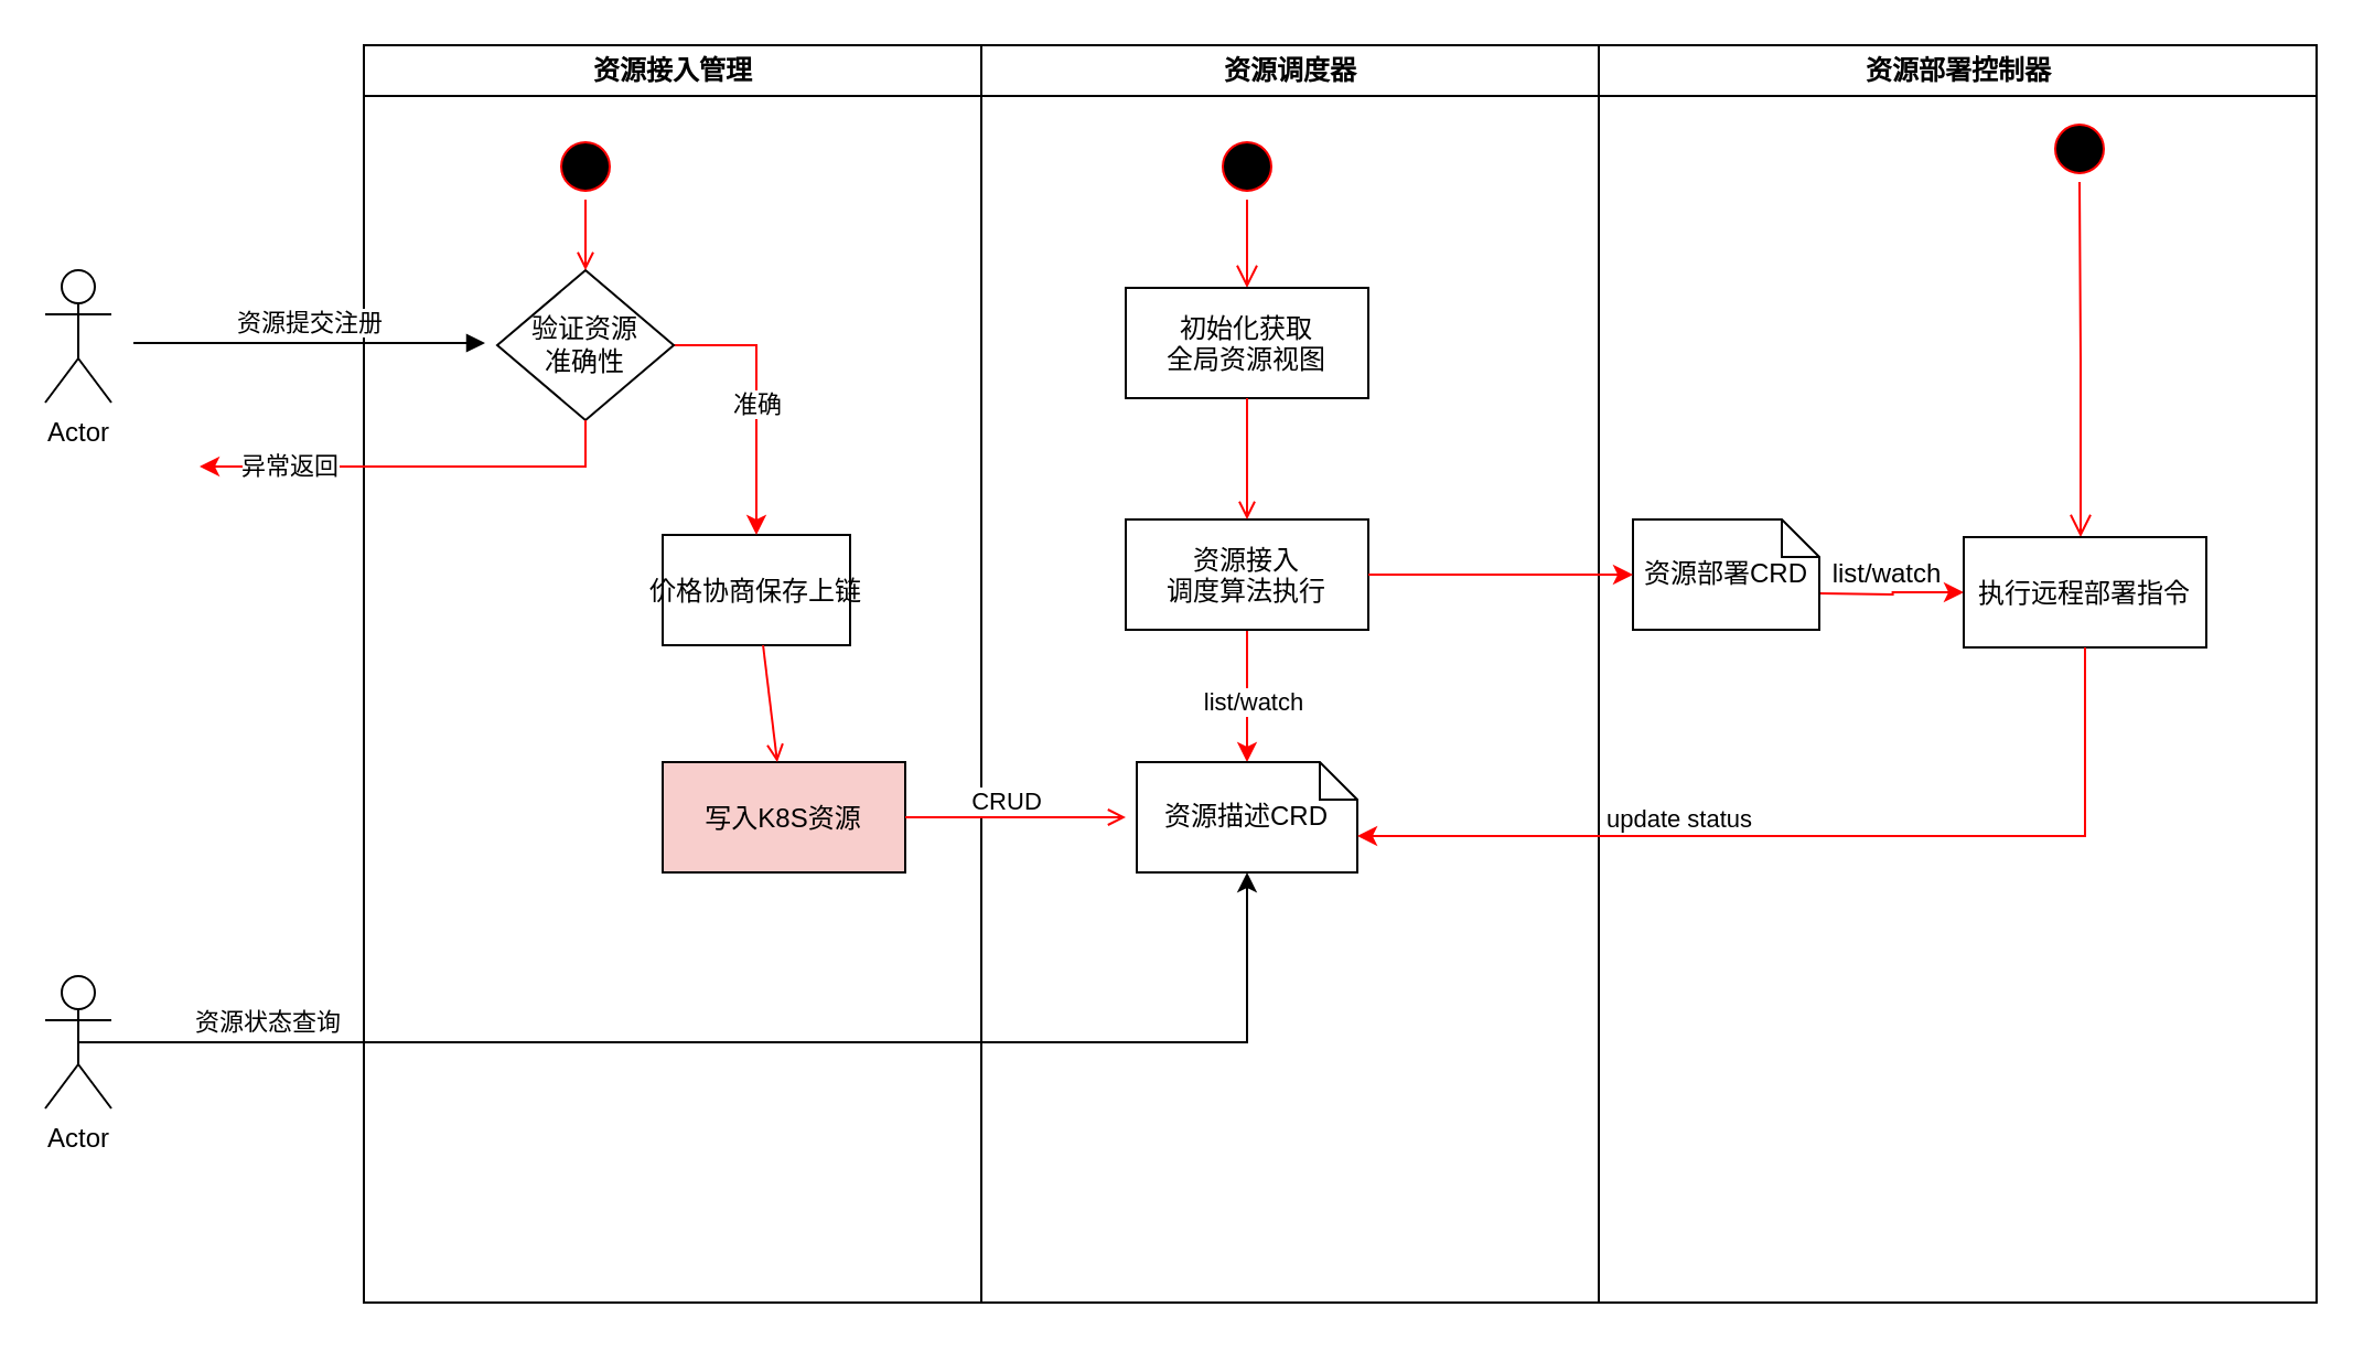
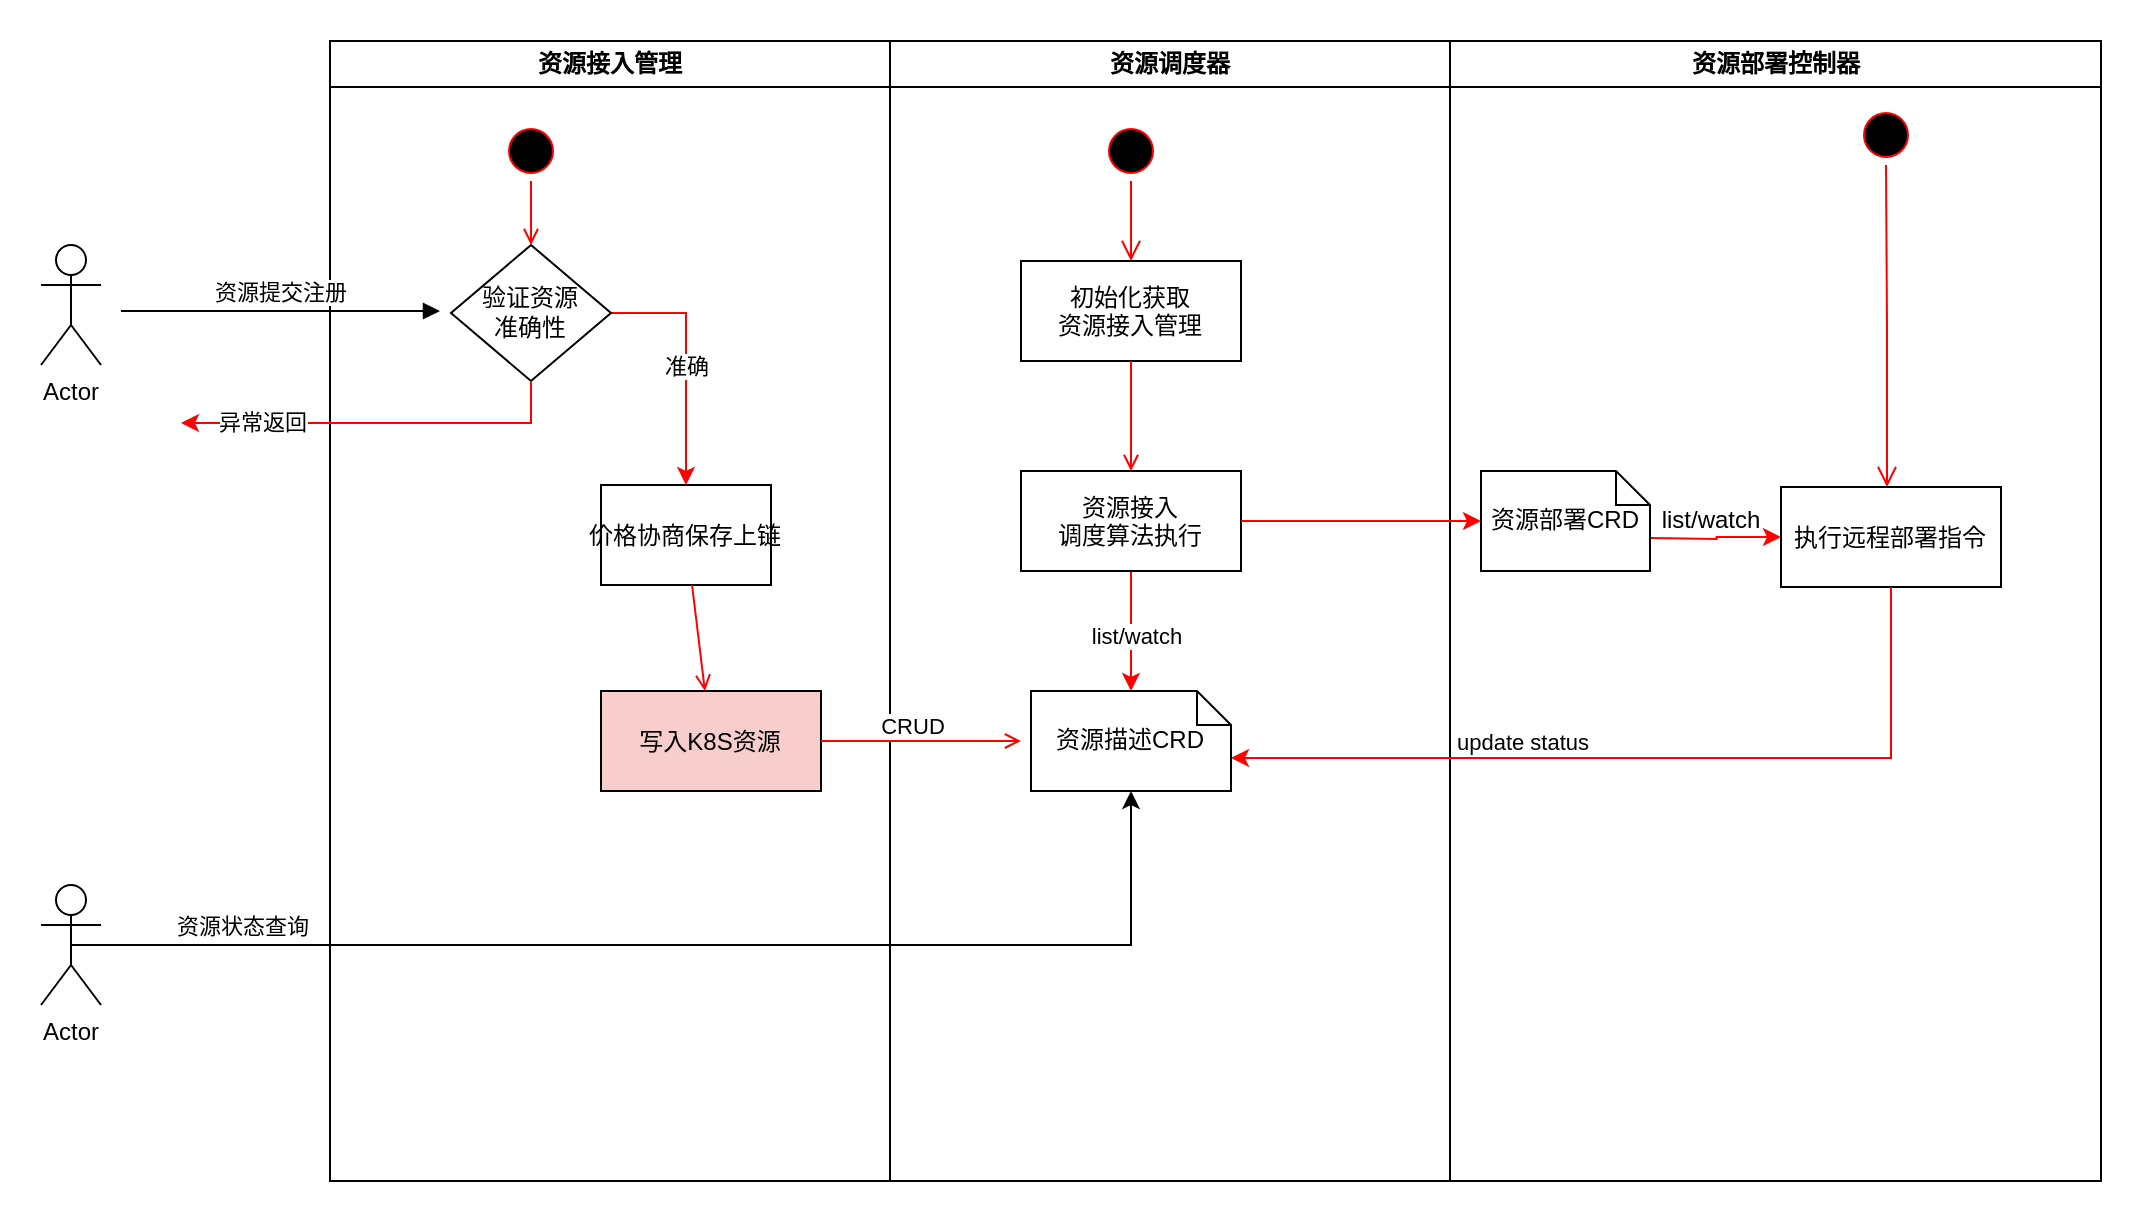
- <mxCell id="14" value="初始化获取&#10;全局资源视图" style="" parent="11" vertex="1"><mxGeometry x="65.5" y="110" width="110" height="50" as="geometry" /></mxCell>
+ <mxCell id="14" value="初始化获取&#10;资源接入管理" style="" parent="11" vertex="1"><mxGeometry x="65.5" y="110" width="110" height="50" as="geometry" /></mxCell>
